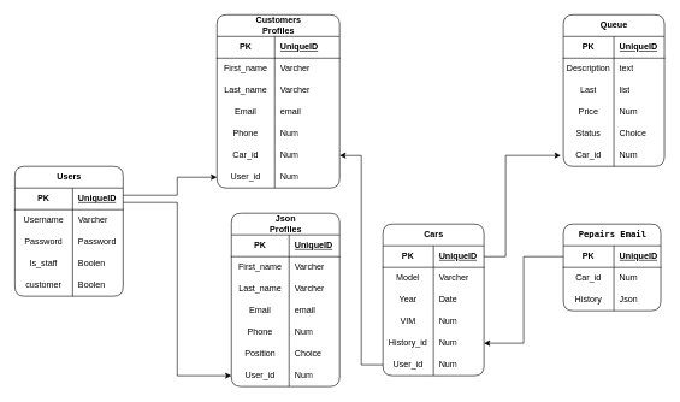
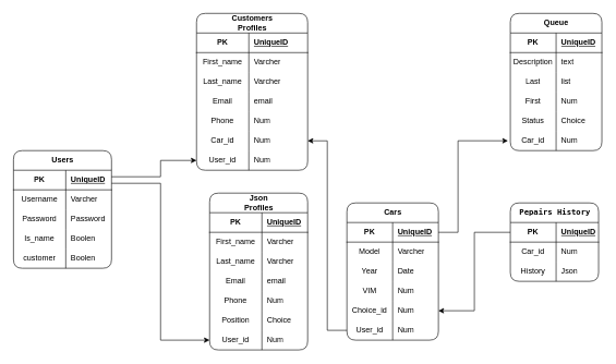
- <mxCell id="70" value="Price" style="shape=partialRectangle;connectable=0;fillColor=none;top=0;left=0;bottom=0;right=0;editable=1;overflow=hidden;whiteSpace=wrap;html=1;" parent="69" vertex="1"><mxGeometry width="70" height="30" as="geometry"><mxRectangle width="70" height="30" as="alternateBounds" /></mxGeometry></mxCell>
+ <mxCell id="70" value="First" style="shape=partialRectangle;connectable=0;fillColor=none;top=0;left=0;bottom=0;right=0;editable=1;overflow=hidden;whiteSpace=wrap;html=1;" parent="69" vertex="1"><mxGeometry width="70" height="30" as="geometry"><mxRectangle width="70" height="30" as="alternateBounds" /></mxGeometry></mxCell>
- <mxCell id="78" value="&lt;pre dir=&quot;ltr&quot; style=&quot;text-align:left&quot; id=&quot;tw-target-text&quot; data-placeholder=&quot;Превод&quot; class=&quot;tw-data-text tw-text-large tw-ta&quot;&gt;Рepairs Email&lt;/pre&gt;" style="shape=table;startSize=30;container=1;collapsible=1;childLayout=tableLayout;fixedRows=1;rowLines=0;fontStyle=1;align=center;resizeLast=1;html=1;rounded=1;" parent="1" vertex="1"><mxGeometry x="780" y="310" width="135" height="120" as="geometry" /></mxCell>
+ <mxCell id="78" value="&lt;pre dir=&quot;ltr&quot; style=&quot;text-align:left&quot; id=&quot;tw-target-text&quot; data-placeholder=&quot;Превод&quot; class=&quot;tw-data-text tw-text-large tw-ta&quot;&gt;Рepairs History&lt;/pre&gt;" style="shape=table;startSize=30;container=1;collapsible=1;childLayout=tableLayout;fixedRows=1;rowLines=0;fontStyle=1;align=center;resizeLast=1;html=1;rounded=1;" parent="1" vertex="1"><mxGeometry x="780" y="310" width="135" height="120" as="geometry" /></mxCell>
- <mxCell id="13" value="Is_staff" style="shape=partialRectangle;connectable=0;fillColor=none;top=0;left=0;bottom=0;right=0;editable=1;overflow=hidden;whiteSpace=wrap;html=1;" parent="12" vertex="1"><mxGeometry width="80" height="30" as="geometry"><mxRectangle width="80" height="30" as="alternateBounds" /></mxGeometry></mxCell>
+ <mxCell id="13" value="Is_name" style="shape=partialRectangle;connectable=0;fillColor=none;top=0;left=0;bottom=0;right=0;editable=1;overflow=hidden;whiteSpace=wrap;html=1;" parent="12" vertex="1"><mxGeometry width="80" height="30" as="geometry"><mxRectangle width="80" height="30" as="alternateBounds" /></mxGeometry></mxCell>
- <mxCell id="54" value="History_id" style="shape=partialRectangle;connectable=0;fillColor=none;top=0;left=0;bottom=0;right=0;editable=1;overflow=hidden;whiteSpace=wrap;html=1;" parent="53" vertex="1"><mxGeometry width="70" height="30" as="geometry"><mxRectangle width="70" height="30" as="alternateBounds" /></mxGeometry></mxCell>
+ <mxCell id="54" value="Choice_id" style="shape=partialRectangle;connectable=0;fillColor=none;top=0;left=0;bottom=0;right=0;editable=1;overflow=hidden;whiteSpace=wrap;html=1;" parent="53" vertex="1"><mxGeometry width="70" height="30" as="geometry"><mxRectangle width="70" height="30" as="alternateBounds" /></mxGeometry></mxCell>
